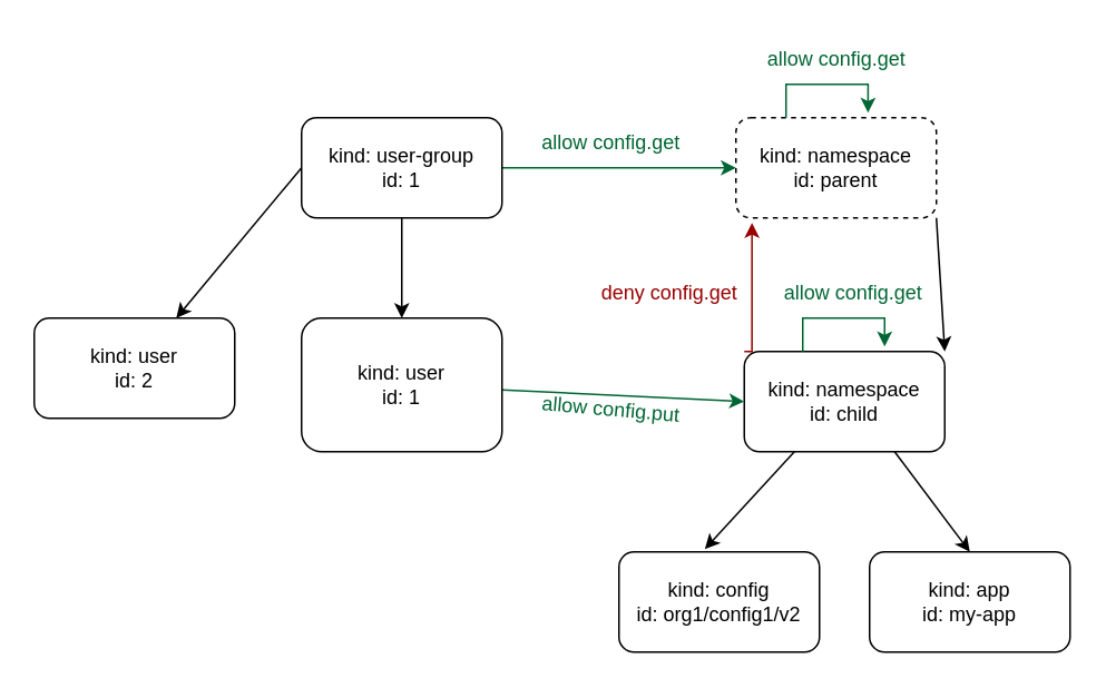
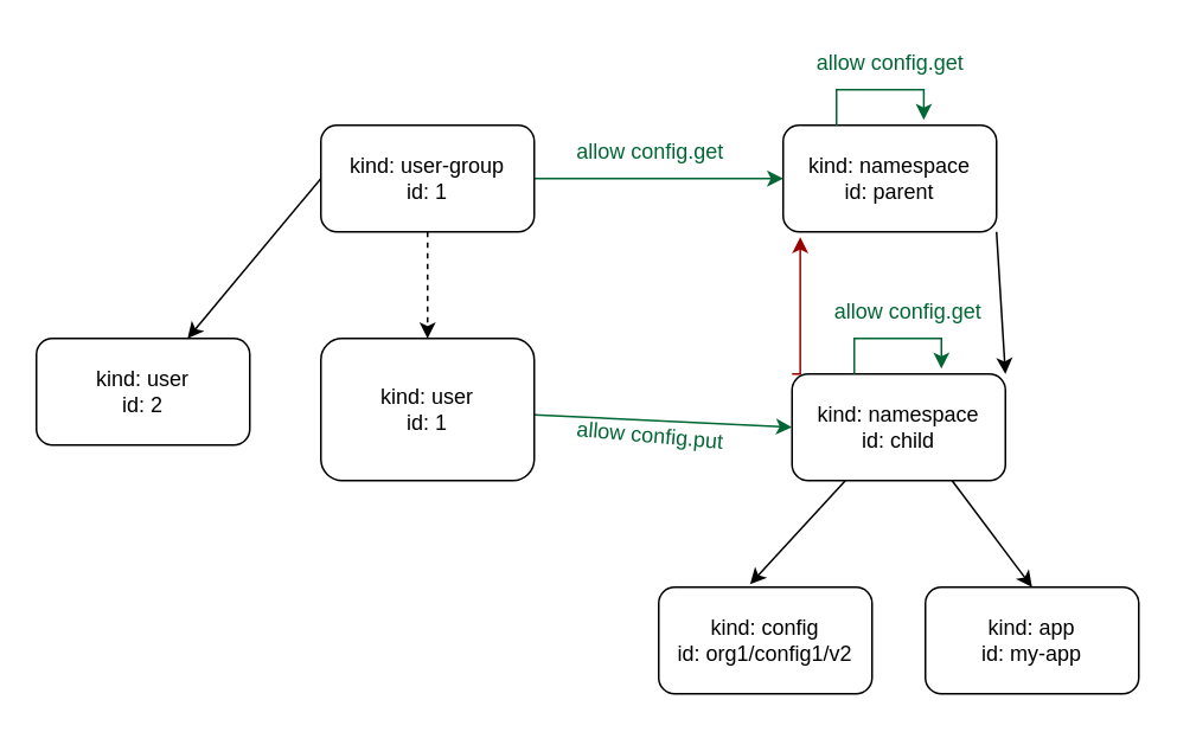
- <mxCell id="3" value="kind: namespace&lt;br&gt;id: parent" style="rounded=1;whiteSpace=wrap;html=1;dashed=1;" vertex="1" parent="1"><mxGeometry x="440" y="70" width="120" height="60" as="geometry" /></mxCell>
+ <mxCell id="3" value="kind: namespace&lt;br&gt;id: parent" style="rounded=1;whiteSpace=wrap;html=1;" vertex="1" parent="1"><mxGeometry x="440" y="70" width="120" height="60" as="geometry" /></mxCell>
- <mxCell id="12" style="edgeStyle=orthogonalEdgeStyle;rounded=0;orthogonalLoop=1;jettySize=auto;html=1;exitX=0.5;exitY=1;exitDx=0;exitDy=0;" edge="1" parent="1" source="13" target="8"><mxGeometry relative="1" as="geometry" /></mxCell>
+ <mxCell id="12" style="edgeStyle=orthogonalEdgeStyle;rounded=0;orthogonalLoop=1;jettySize=auto;html=1;exitX=0.5;exitY=1;exitDx=0;exitDy=0;dashed=1;" edge="1" parent="1" source="13" target="8"><mxGeometry relative="1" as="geometry" /></mxCell>
- <mxCell id="21" value="&lt;font color=&quot;#990000&quot;&gt;deny config.get&lt;/font&gt;" style="text;html=1;align=center;verticalAlign=middle;resizable=0;points=[];autosize=1;strokeColor=none;fillColor=none;fontColor=#006633;" vertex="1" parent="1"><mxGeometry x="350" y="160" width="100" height="30" as="geometry" /></mxCell>
